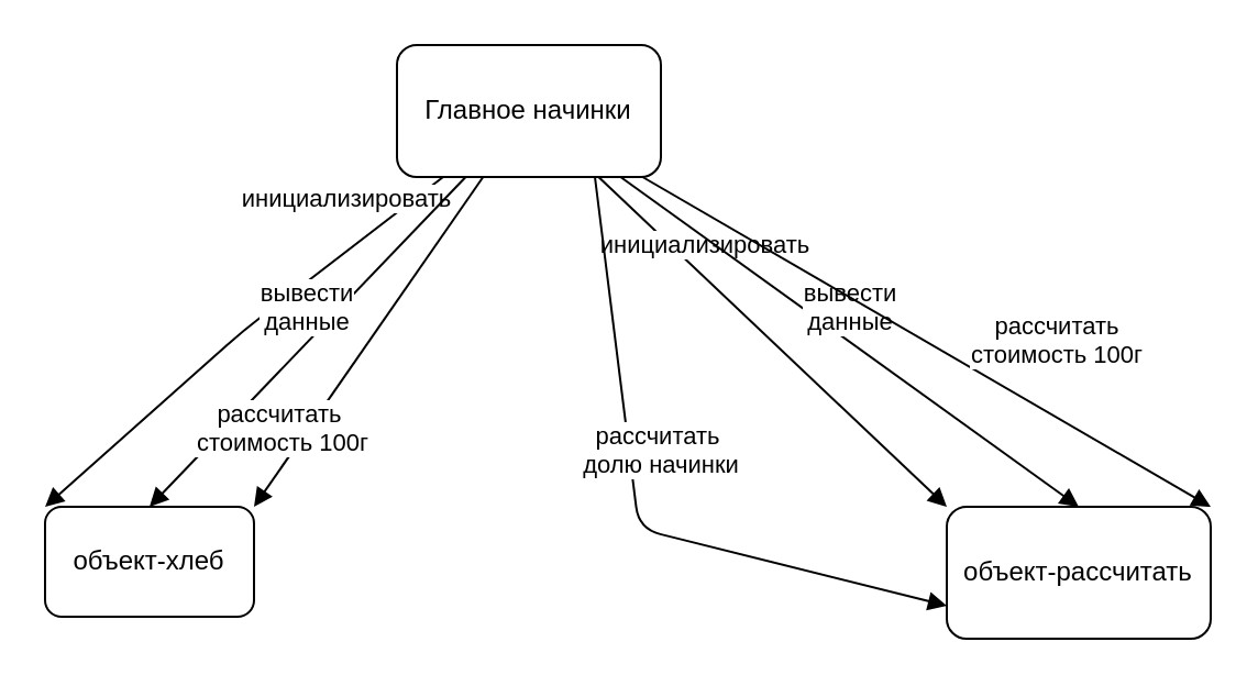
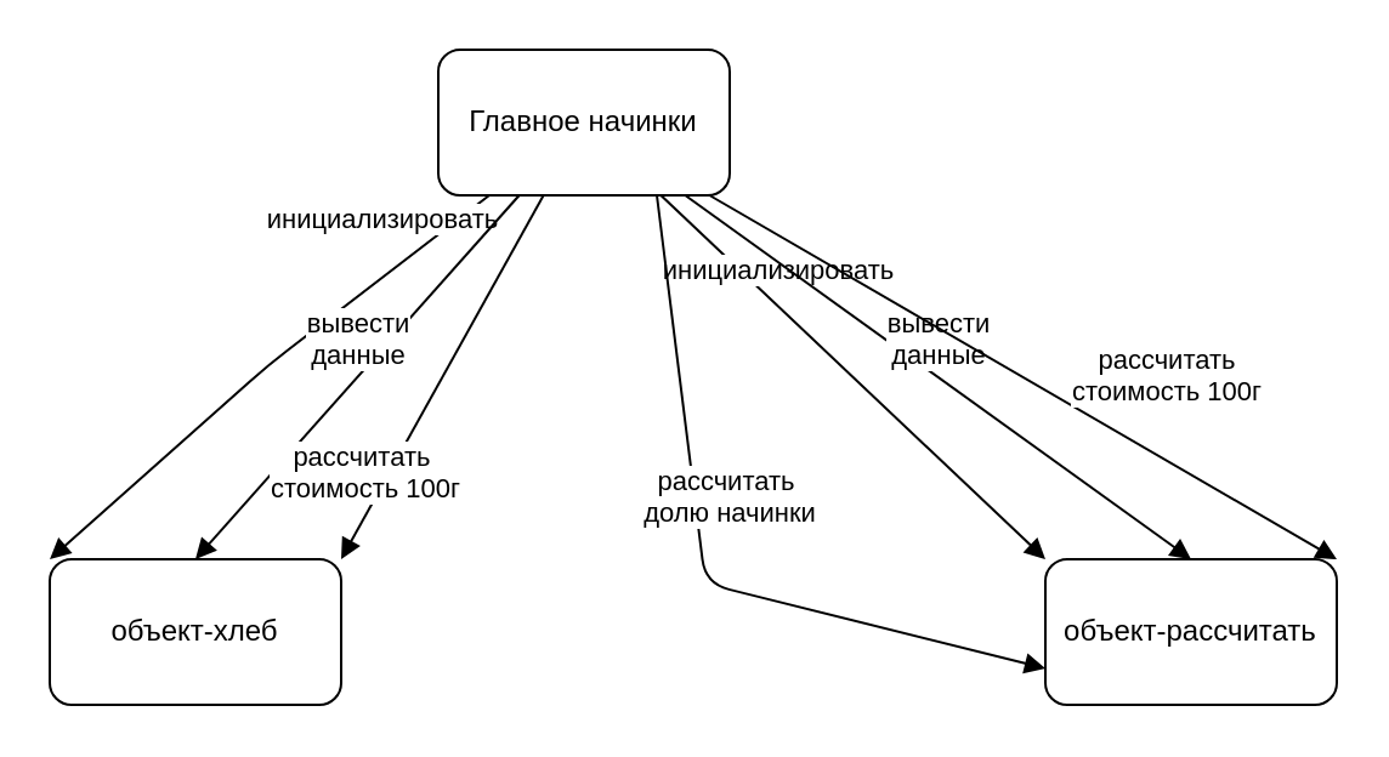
- <mxCell id="4" value="объект-хлеб" style="rounded=1;whiteSpace=wrap;html=1;" vertex="1" parent="1"><mxGeometry x="20" y="230" width="95" height="50" as="geometry" /></mxCell>
+ <mxCell id="4" value="объект-хлеб" style="rounded=1;whiteSpace=wrap;html=1;" vertex="1" parent="1"><mxGeometry x="20" y="230" width="120" height="60" as="geometry" /></mxCell>
